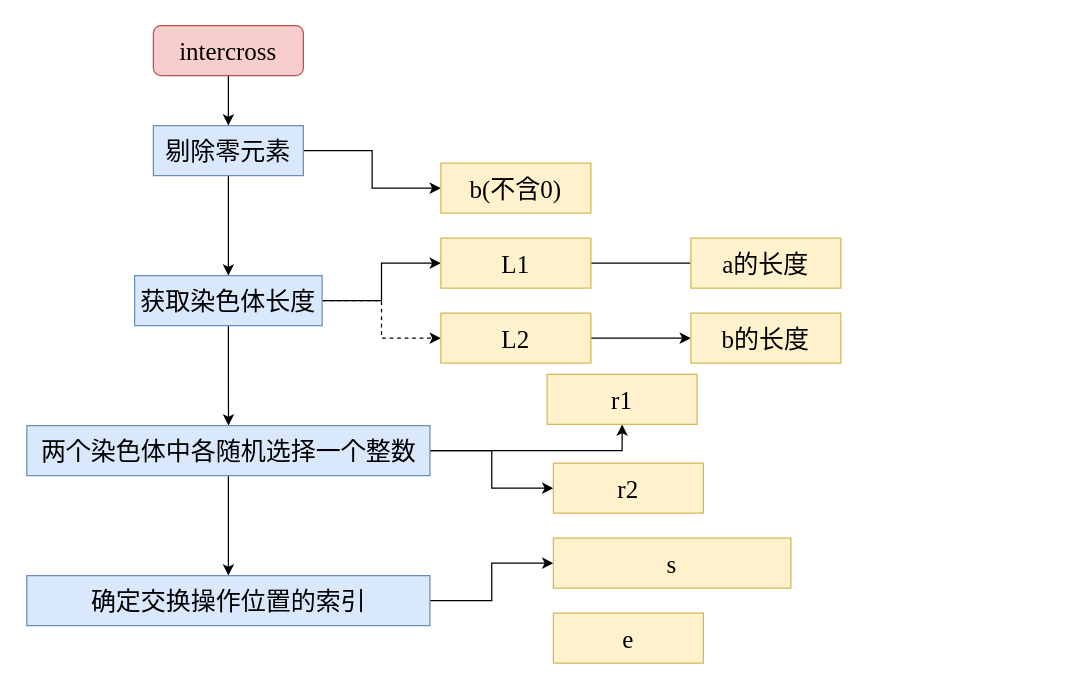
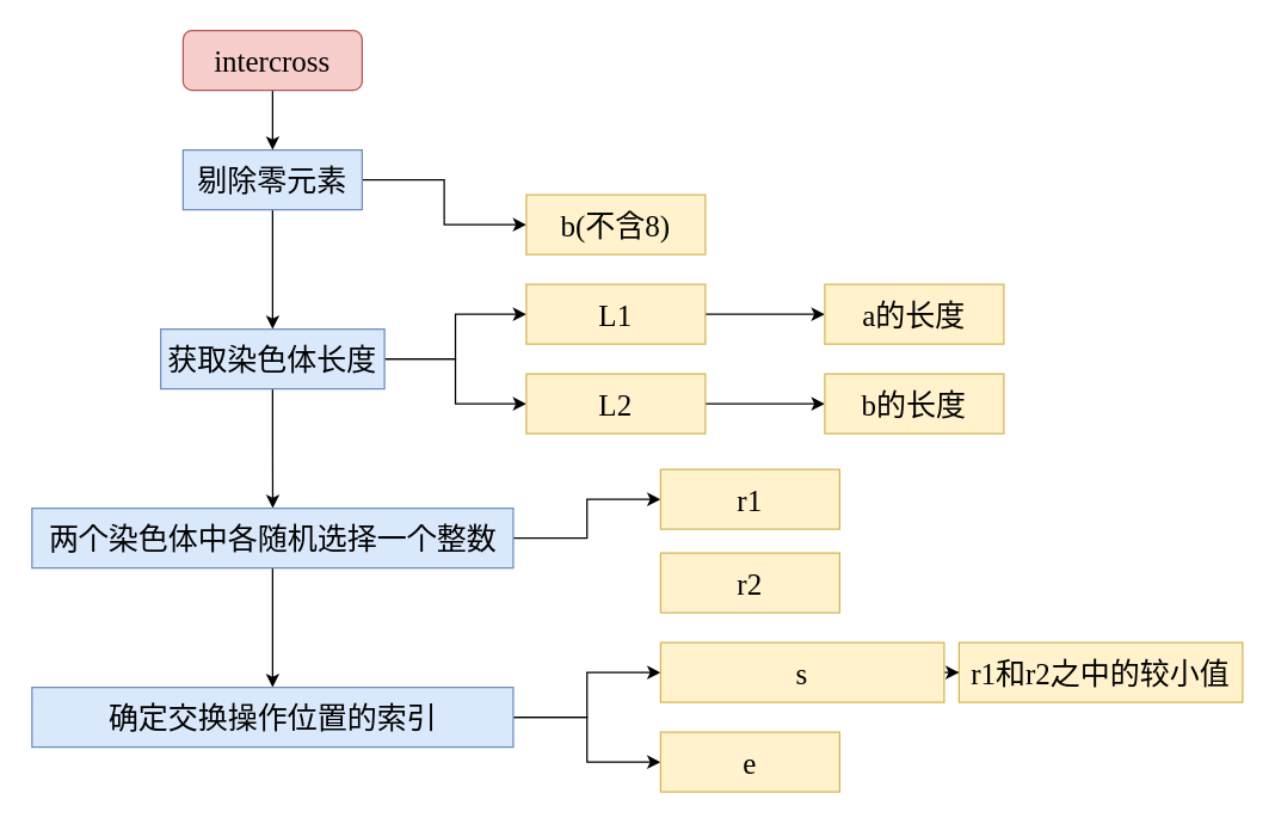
- <mxCell id="7" value="&lt;font style=&quot;font-size: 20px;&quot; face=&quot;楷体-简&quot;&gt;b(不含0)&lt;/font&gt;" style="rounded=0;whiteSpace=wrap;html=1;fillColor=#fff2cc;strokeColor=#d6b656;" vertex="1" parent="1"><mxGeometry x="352" y="130" width="120" height="40" as="geometry" /></mxCell>
+ <mxCell id="7" value="&lt;font style=&quot;font-size: 20px;&quot; face=&quot;楷体-简&quot;&gt;b(不含8)&lt;/font&gt;" style="rounded=0;whiteSpace=wrap;html=1;fillColor=#fff2cc;strokeColor=#d6b656;" vertex="1" parent="1"><mxGeometry x="352" y="130" width="120" height="40" as="geometry" /></mxCell>
- <mxCell id="12" value="" style="edgeStyle=orthogonalEdgeStyle;rounded=0;orthogonalLoop=1;jettySize=auto;html=1;endArrow=none;" edge="1" parent="1" source="13" target="16"><mxGeometry relative="1" as="geometry" /></mxCell>
+ <mxCell id="12" value="" style="edgeStyle=orthogonalEdgeStyle;rounded=0;orthogonalLoop=1;jettySize=auto;html=1;" edge="1" parent="1" source="13" target="16"><mxGeometry relative="1" as="geometry" /></mxCell>
- <mxCell id="9" style="edgeStyle=orthogonalEdgeStyle;rounded=0;orthogonalLoop=1;jettySize=auto;html=1;exitX=1;exitY=0.5;exitDx=0;exitDy=0;entryX=0;entryY=0.5;entryDx=0;entryDy=0;dashed=1;" edge="1" parent="1" source="11" target="15"><mxGeometry relative="1" as="geometry" /></mxCell>
+ <mxCell id="9" style="edgeStyle=orthogonalEdgeStyle;rounded=0;orthogonalLoop=1;jettySize=auto;html=1;exitX=1;exitY=0.5;exitDx=0;exitDy=0;entryX=0;entryY=0.5;entryDx=0;entryDy=0;" edge="1" parent="1" source="11" target="15"><mxGeometry relative="1" as="geometry" /></mxCell>
- <mxCell id="22" value="&lt;font style=&quot;font-size: 20px;&quot; face=&quot;楷体-简&quot;&gt;r1&lt;/font&gt;" style="rounded=0;whiteSpace=wrap;html=1;fillColor=#fff2cc;strokeColor=#d6b656;" vertex="1" parent="1"><mxGeometry x="437" y="299" width="120" height="40" as="geometry" /></mxCell>
+ <mxCell id="22" value="&lt;font style=&quot;font-size: 20px;&quot; face=&quot;楷体-简&quot;&gt;r1&lt;/font&gt;" style="rounded=0;whiteSpace=wrap;html=1;fillColor=#fff2cc;strokeColor=#d6b656;" vertex="1" parent="1"><mxGeometry x="442" y="314" width="120" height="40" as="geometry" /></mxCell>
- <mxCell id="19" style="edgeStyle=orthogonalEdgeStyle;rounded=0;orthogonalLoop=1;jettySize=auto;html=1;exitX=1;exitY=0.5;exitDx=0;exitDy=0;entryX=0;entryY=0.5;entryDx=0;entryDy=0;" edge="1" parent="1" source="21" target="23"><mxGeometry relative="1" as="geometry" /></mxCell>
+ <mxCell id="27" value="" style="edgeStyle=orthogonalEdgeStyle;rounded=0;orthogonalLoop=1;jettySize=auto;html=1;" edge="1" parent="1" source="28" target="30"><mxGeometry relative="1" as="geometry" /></mxCell>
+ <mxCell id="30" value="&lt;font face=&quot;楷体-简&quot;&gt;&lt;span style=&quot;font-size: 20px;&quot;&gt;r1和r2之中的较小值&lt;/span&gt;&lt;/font&gt;" style="rounded=0;whiteSpace=wrap;html=1;fillColor=#fff2cc;strokeColor=#d6b656;" vertex="1" parent="1"><mxGeometry x="642" y="430" width="190" height="40" as="geometry" /></mxCell>
+ <mxCell id="25" style="edgeStyle=orthogonalEdgeStyle;rounded=0;orthogonalLoop=1;jettySize=auto;html=1;exitX=1;exitY=0.5;exitDx=0;exitDy=0;" edge="1" parent="1" source="26" target="29"><mxGeometry relative="1" as="geometry" /></mxCell>
